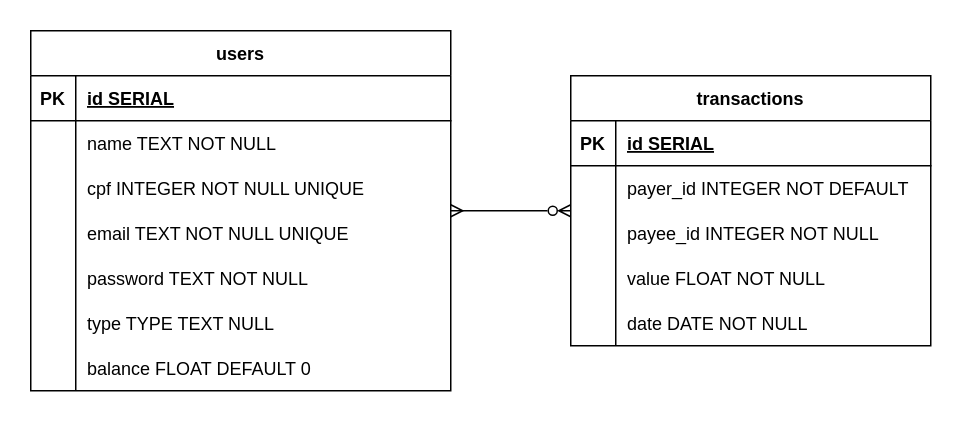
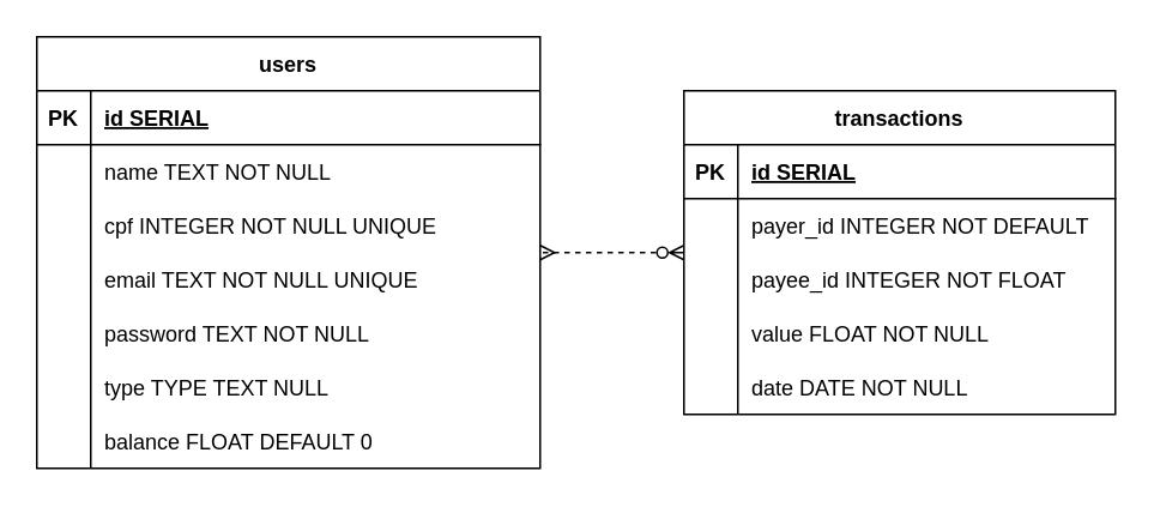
- <mxCell id="24" style="edgeStyle=orthogonalEdgeStyle;rounded=0;orthogonalLoop=1;jettySize=auto;html=1;endArrow=ERmany;endFill=0;startArrow=ERzeroToMany;startFill=0;" edge="1" parent="1" source="25" target="2"><mxGeometry relative="1" as="geometry" /></mxCell>
+ <mxCell id="24" style="edgeStyle=orthogonalEdgeStyle;rounded=0;orthogonalLoop=1;jettySize=auto;html=1;endArrow=ERmany;endFill=0;startArrow=ERzeroToMany;startFill=0;dashed=1;" edge="1" parent="1" source="25" target="2"><mxGeometry relative="1" as="geometry" /></mxCell>
- <mxCell id="34" value="payee_id INTEGER NOT NULL" style="shape=partialRectangle;connectable=0;fillColor=none;top=0;left=0;bottom=0;right=0;align=left;spacingLeft=6;overflow=hidden;" vertex="1" parent="32"><mxGeometry x="30" width="210" height="30" as="geometry"><mxRectangle width="210" height="30" as="alternateBounds" /></mxGeometry></mxCell>
+ <mxCell id="34" value="payee_id INTEGER NOT FLOAT" style="shape=partialRectangle;connectable=0;fillColor=none;top=0;left=0;bottom=0;right=0;align=left;spacingLeft=6;overflow=hidden;" vertex="1" parent="32"><mxGeometry x="30" width="210" height="30" as="geometry"><mxRectangle width="210" height="30" as="alternateBounds" /></mxGeometry></mxCell>
